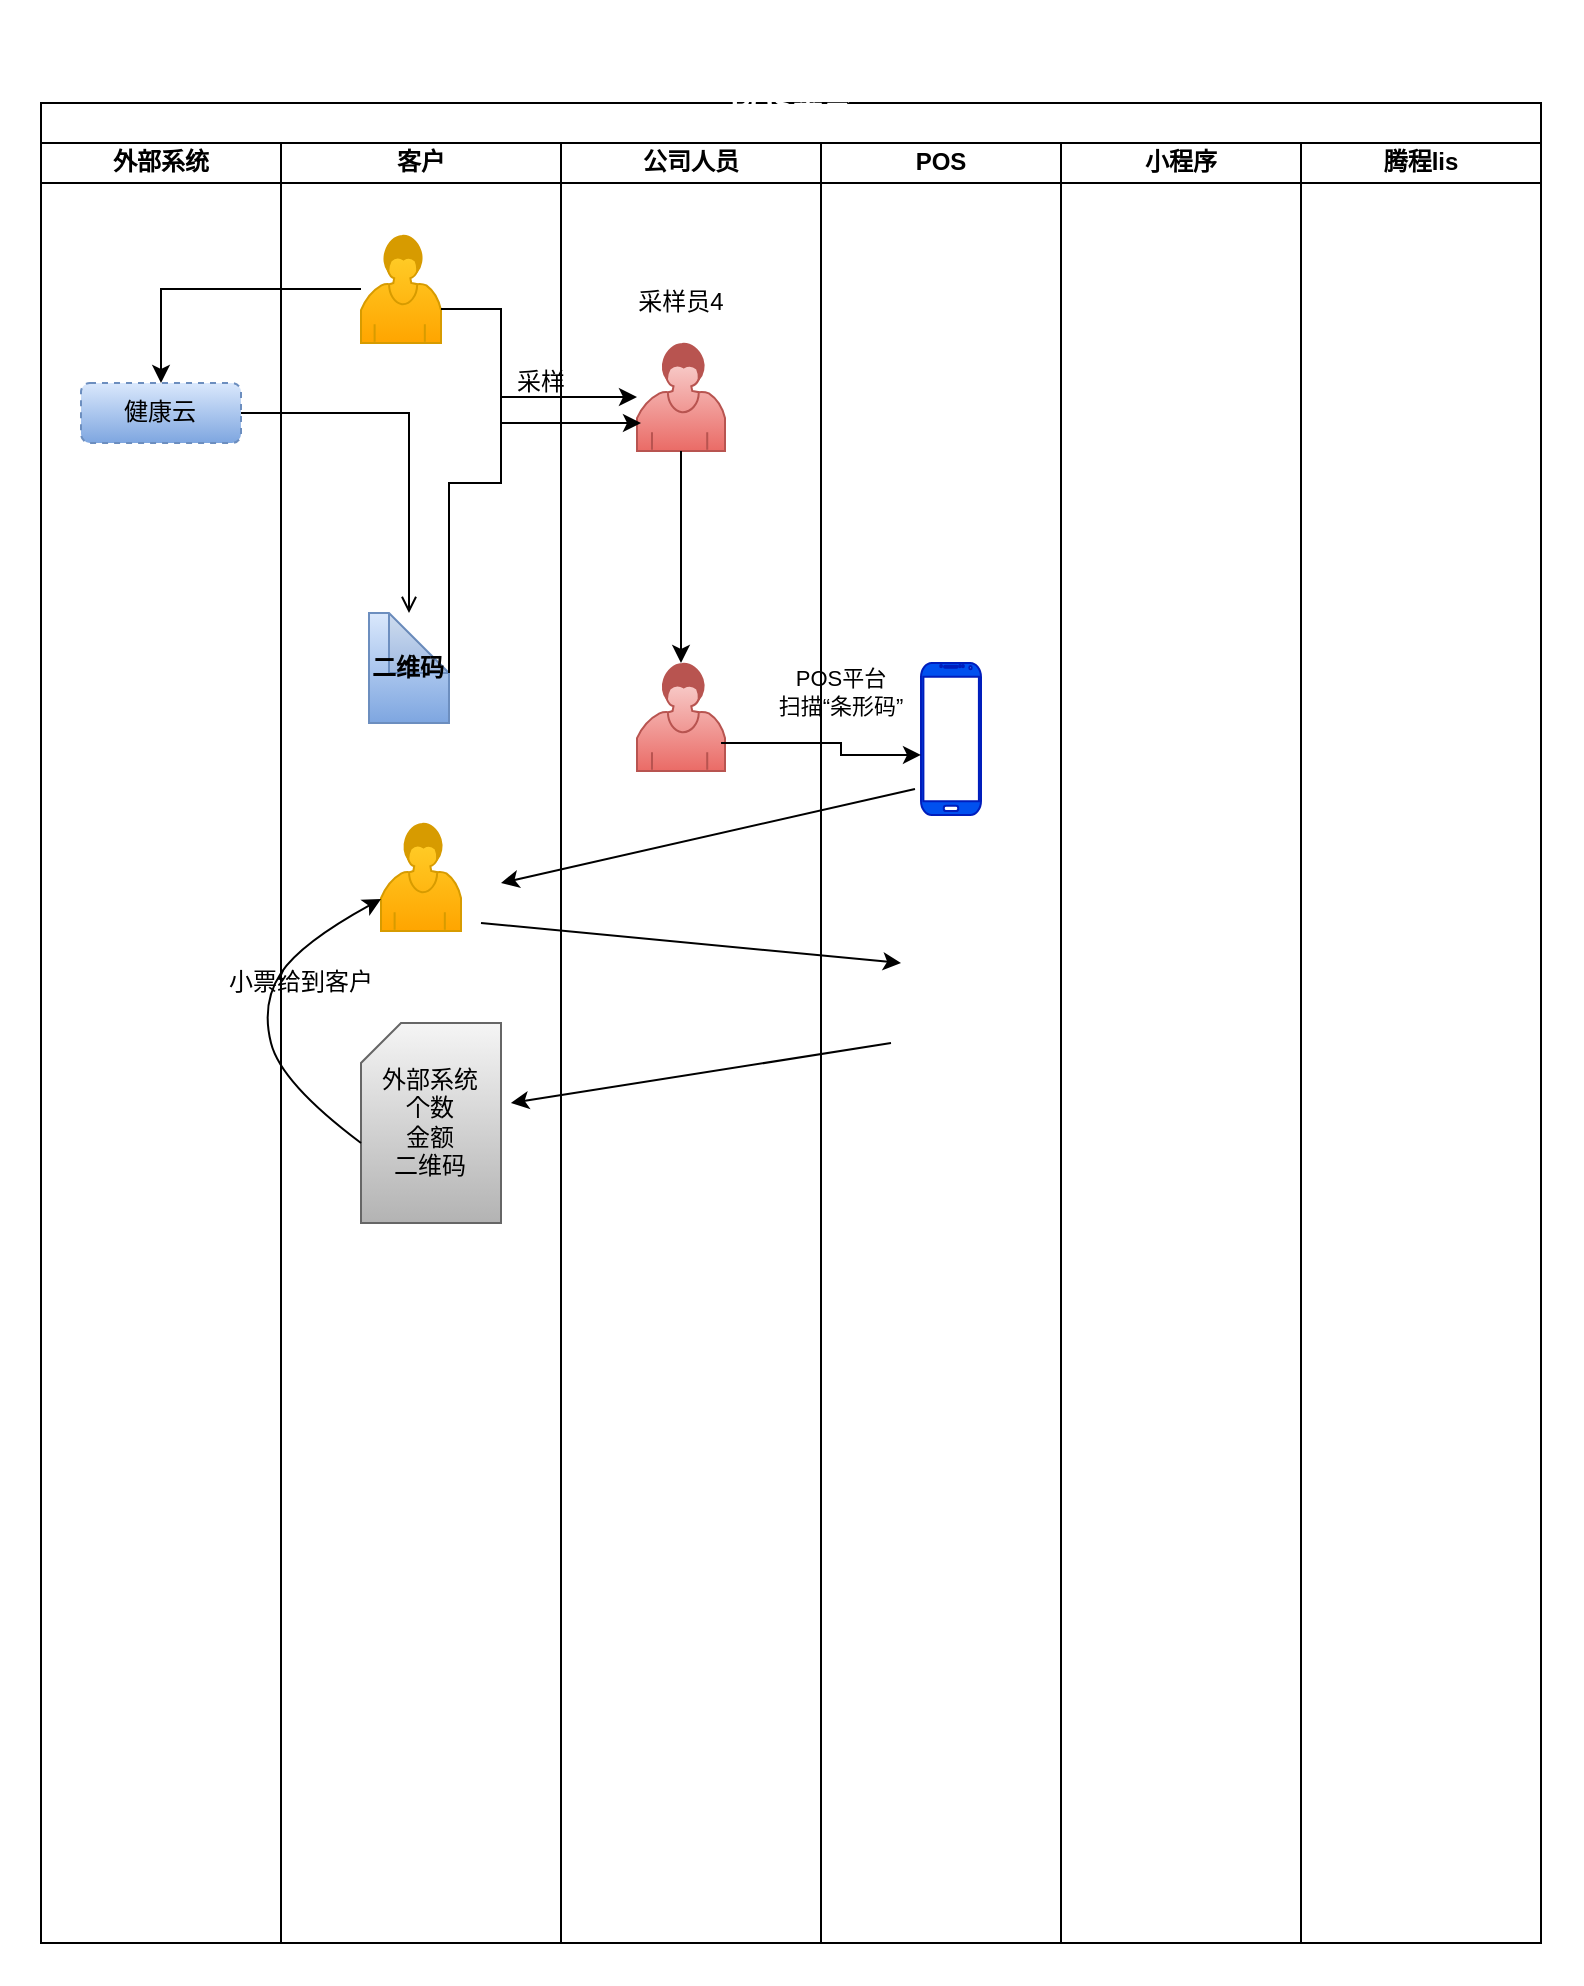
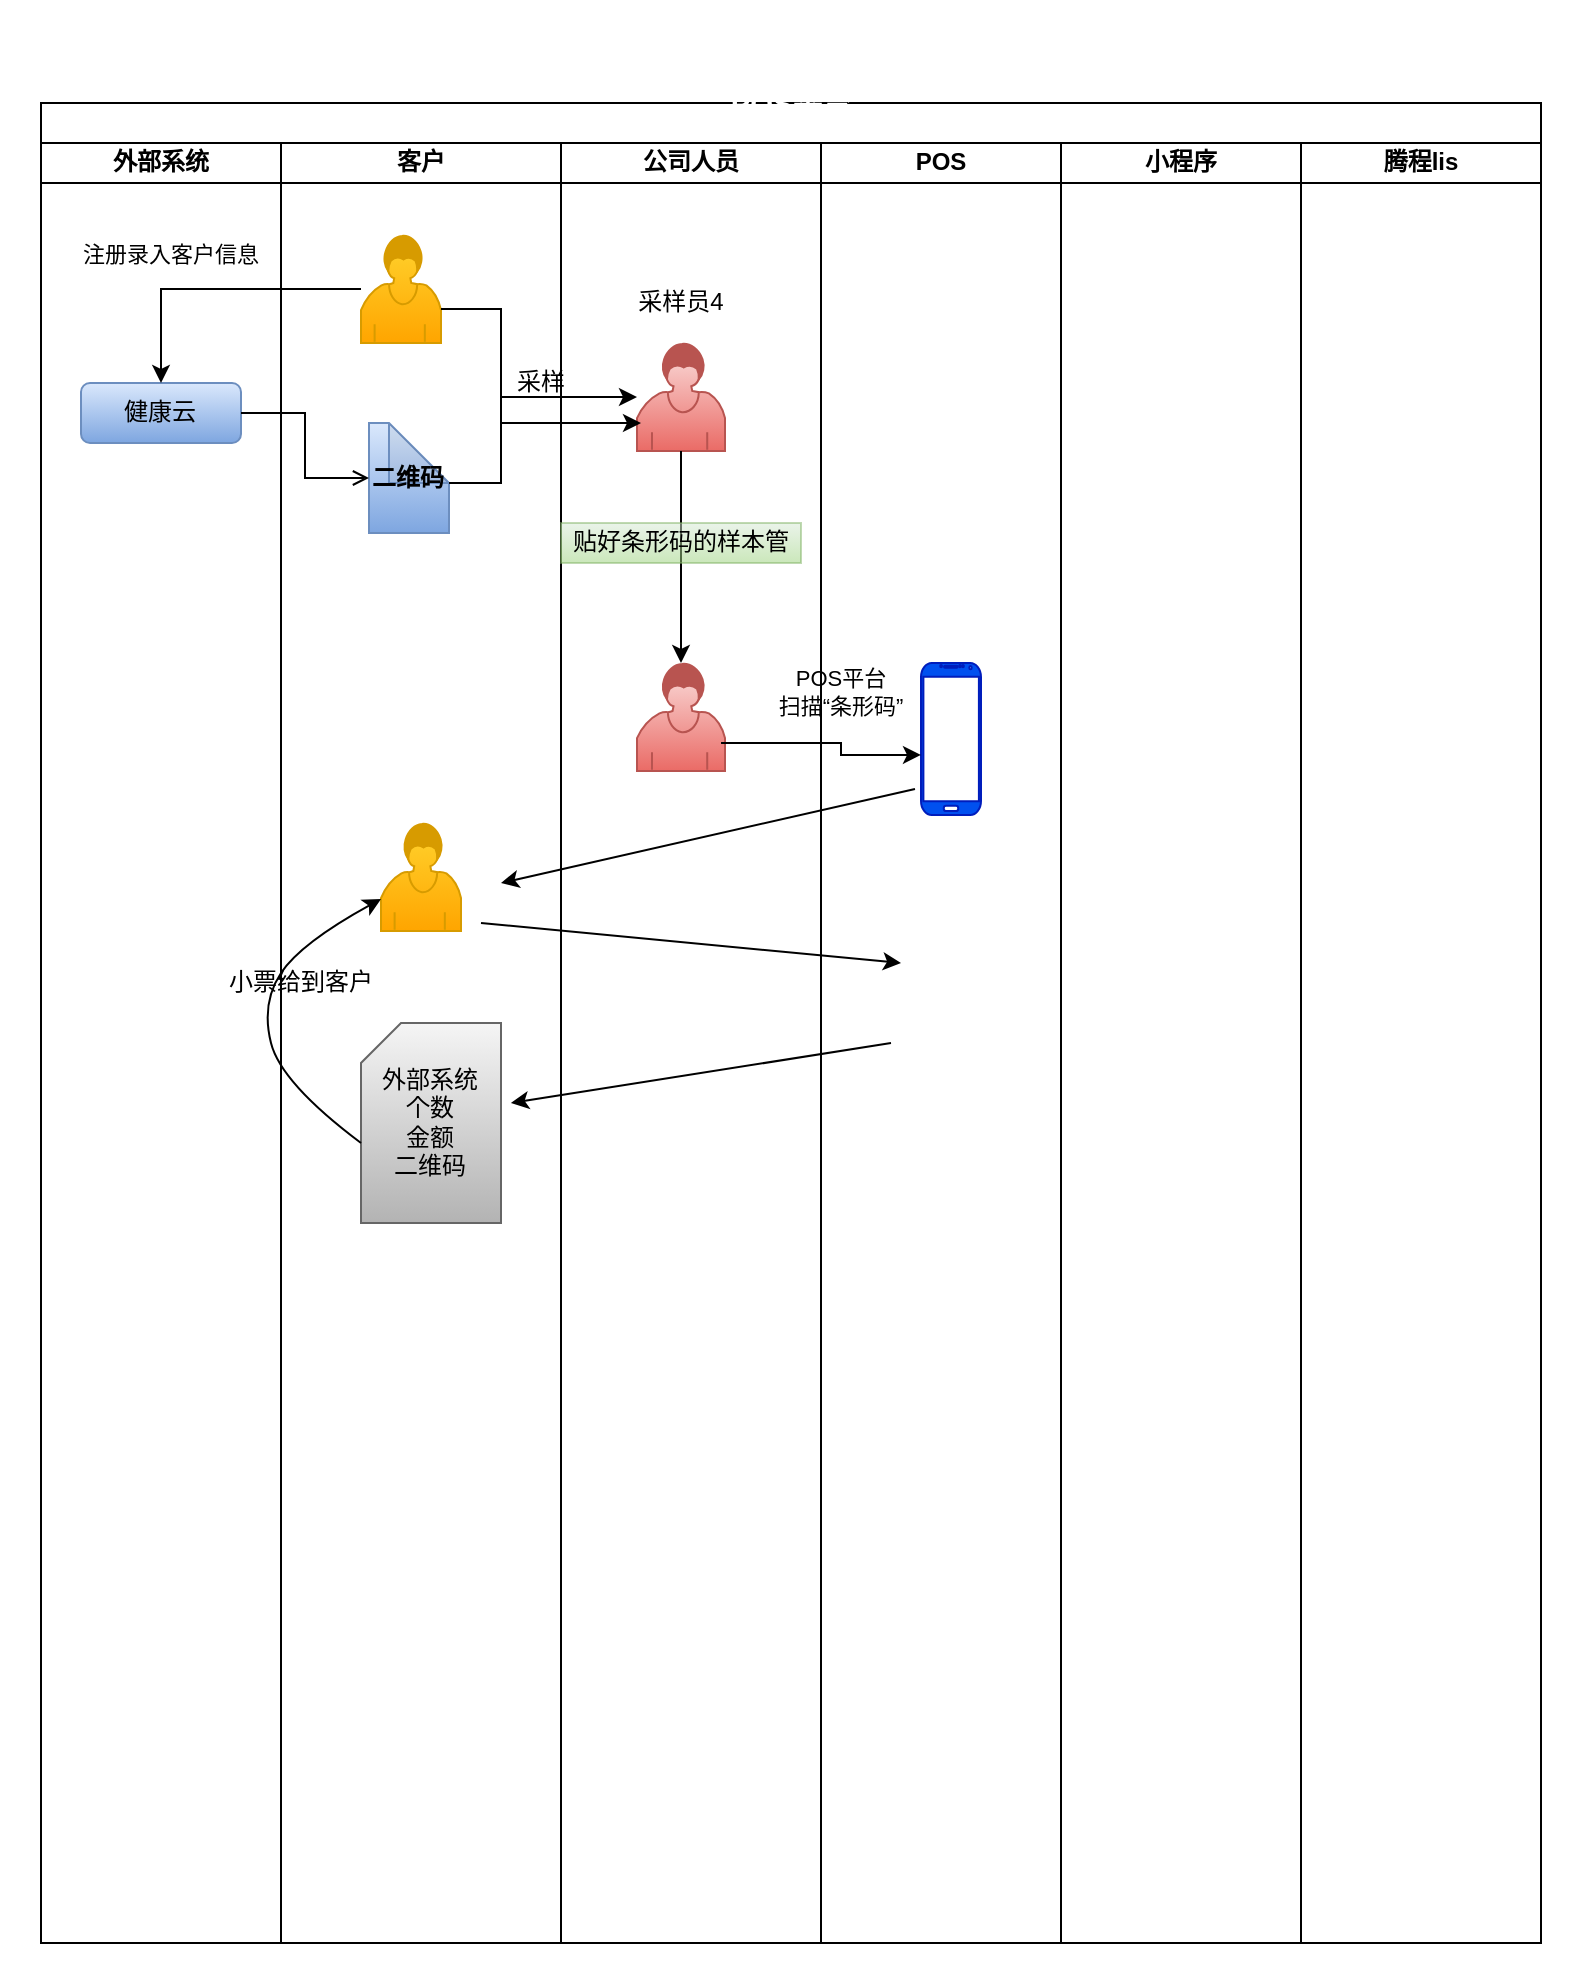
+ <mxCell id="5" value="&lt;font style=&quot;font-size: 11px&quot;&gt;注册录入客户信息&lt;/font&gt;" style="text;html=1;align=center;verticalAlign=middle;resizable=0;points=[];autosize=1;" vertex="1" parent="3"><mxGeometry x="10" y="46" width="110" height="20" as="geometry" /></mxCell>
- <mxCell id="4" value="健康云" style="rounded=1;whiteSpace=wrap;html=1;gradientColor=#7ea6e0;fillColor=#dae8fc;strokeColor=#6c8ebf;dashed=1;" vertex="1" parent="3"><mxGeometry x="20" y="120" width="80" height="30" as="geometry" /></mxCell>
+ <mxCell id="4" value="健康云" style="rounded=1;whiteSpace=wrap;html=1;gradientColor=#7ea6e0;fillColor=#dae8fc;strokeColor=#6c8ebf;" vertex="1" parent="3"><mxGeometry x="20" y="120" width="80" height="30" as="geometry" /></mxCell>
+ <mxCell id="17" value="贴好条形码的样本管" style="text;html=1;align=center;verticalAlign=middle;resizable=0;points=[];autosize=1;gradientColor=#97d077;fillColor=#d5e8d4;strokeColor=#82b366;opacity=50;" vertex="1" parent="12"><mxGeometry y="190" width="120" height="20" as="geometry" /></mxCell>
- <mxCell id="8" value="&lt;b&gt;二维码&lt;/b&gt;" style="shape=note;whiteSpace=wrap;html=1;backgroundOutline=1;darkOpacity=0.05;rounded=1;strokeColor=#6c8ebf;fillColor=#dae8fc;gradientColor=#7ea6e0;" vertex="1" parent="6"><mxGeometry x="44" y="235" width="40" height="55" as="geometry" /></mxCell>
+ <mxCell id="8" value="&lt;b&gt;二维码&lt;/b&gt;" style="shape=note;whiteSpace=wrap;html=1;backgroundOutline=1;darkOpacity=0.05;rounded=1;strokeColor=#6c8ebf;fillColor=#dae8fc;gradientColor=#7ea6e0;" vertex="1" parent="6"><mxGeometry x="44" y="140" width="40" height="55" as="geometry" /></mxCell>
